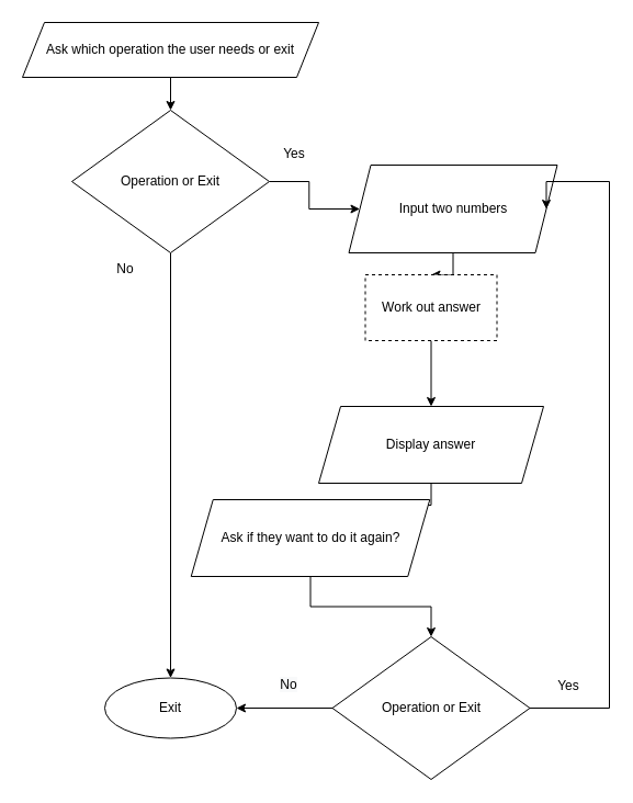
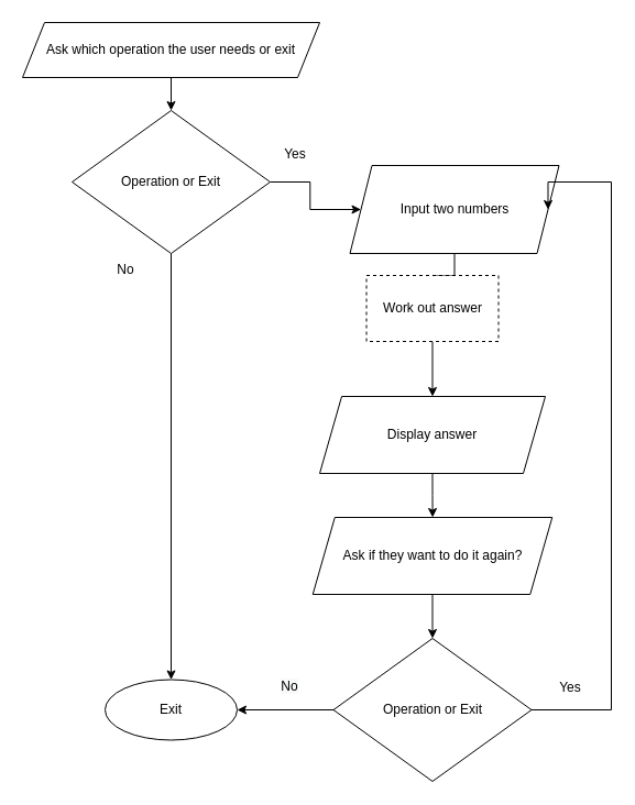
- <mxCell id="7" style="edgeStyle=orthogonalEdgeStyle;rounded=0;orthogonalLoop=1;jettySize=auto;html=1;exitX=0.5;exitY=1;exitDx=0;exitDy=0;" edge="1" parent="1" source="8" target="10"><mxGeometry relative="1" as="geometry" /></mxCell>
+ <mxCell id="7" style="edgeStyle=orthogonalEdgeStyle;rounded=0;orthogonalLoop=1;jettySize=auto;html=1;exitX=0.5;exitY=1;exitDx=0;exitDy=0;endArrow=none;" edge="1" parent="1" source="8" target="10"><mxGeometry relative="1" as="geometry" /></mxCell>
- <mxCell id="12" value="Display answer" style="shape=parallelogram;perimeter=parallelogramPerimeter;whiteSpace=wrap;html=1;fixedSize=1;" vertex="1" parent="1"><mxGeometry x="290" y="370" width="205" height="70" as="geometry" /></mxCell>
+ <mxCell id="12" value="Display answer" style="shape=parallelogram;perimeter=parallelogramPerimeter;whiteSpace=wrap;html=1;fixedSize=1;" vertex="1" parent="1"><mxGeometry x="290" y="360" width="205" height="70" as="geometry" /></mxCell>
- <mxCell id="14" value="Ask if they want to do it again?" style="shape=parallelogram;perimeter=parallelogramPerimeter;whiteSpace=wrap;html=1;fixedSize=1;" vertex="1" parent="1"><mxGeometry x="173.75" y="455" width="217.5" height="70" as="geometry" /></mxCell>
+ <mxCell id="14" value="Ask if they want to do it again?" style="shape=parallelogram;perimeter=parallelogramPerimeter;whiteSpace=wrap;html=1;fixedSize=1;" vertex="1" parent="1"><mxGeometry x="283.75" y="470" width="217.5" height="70" as="geometry" /></mxCell>
